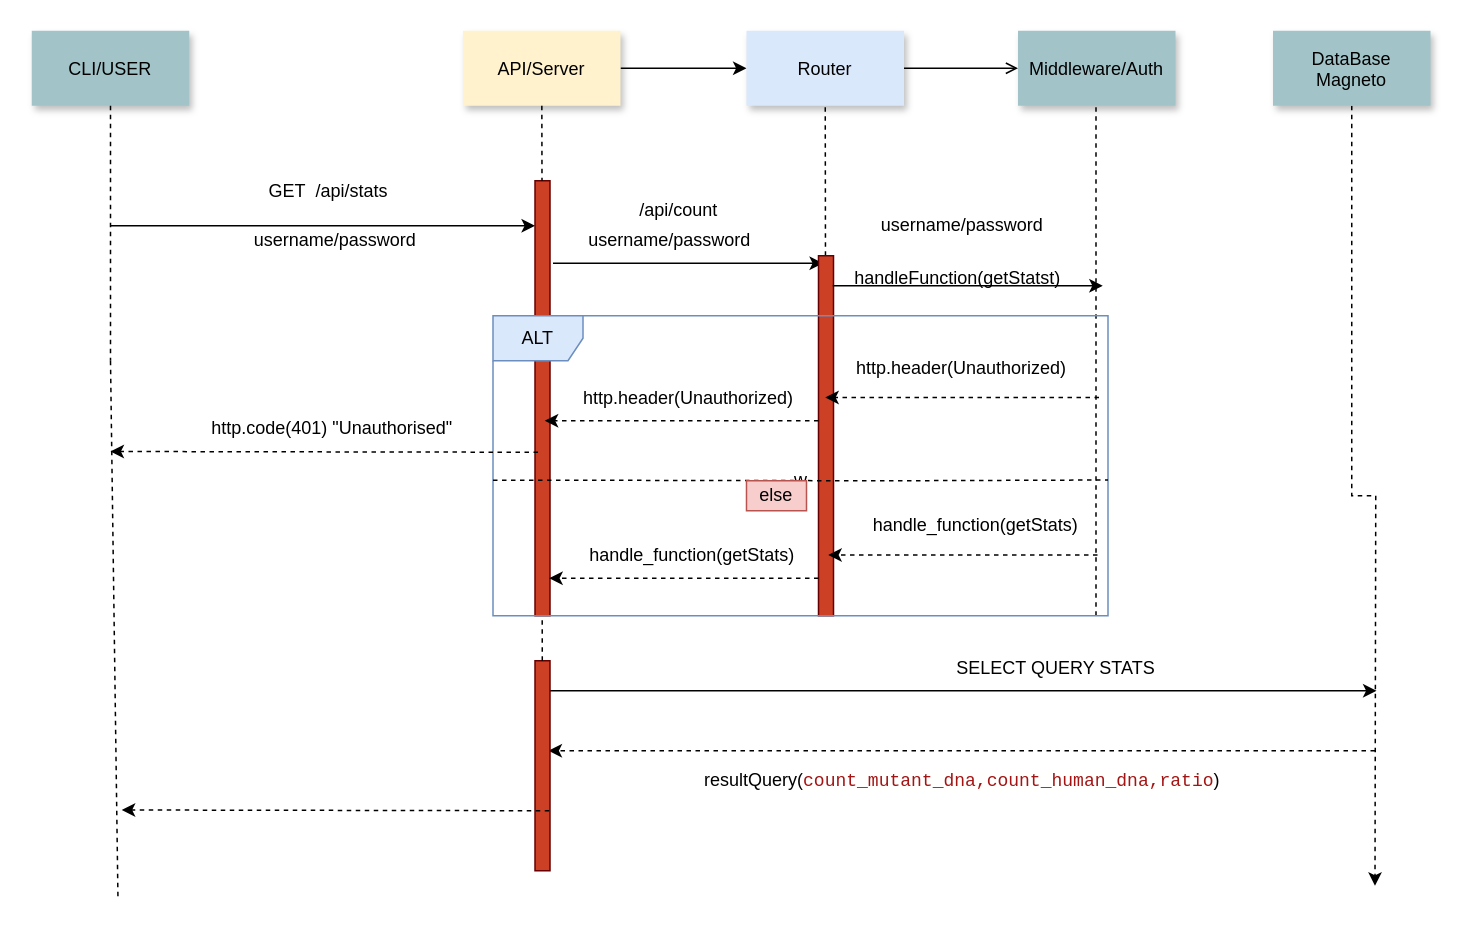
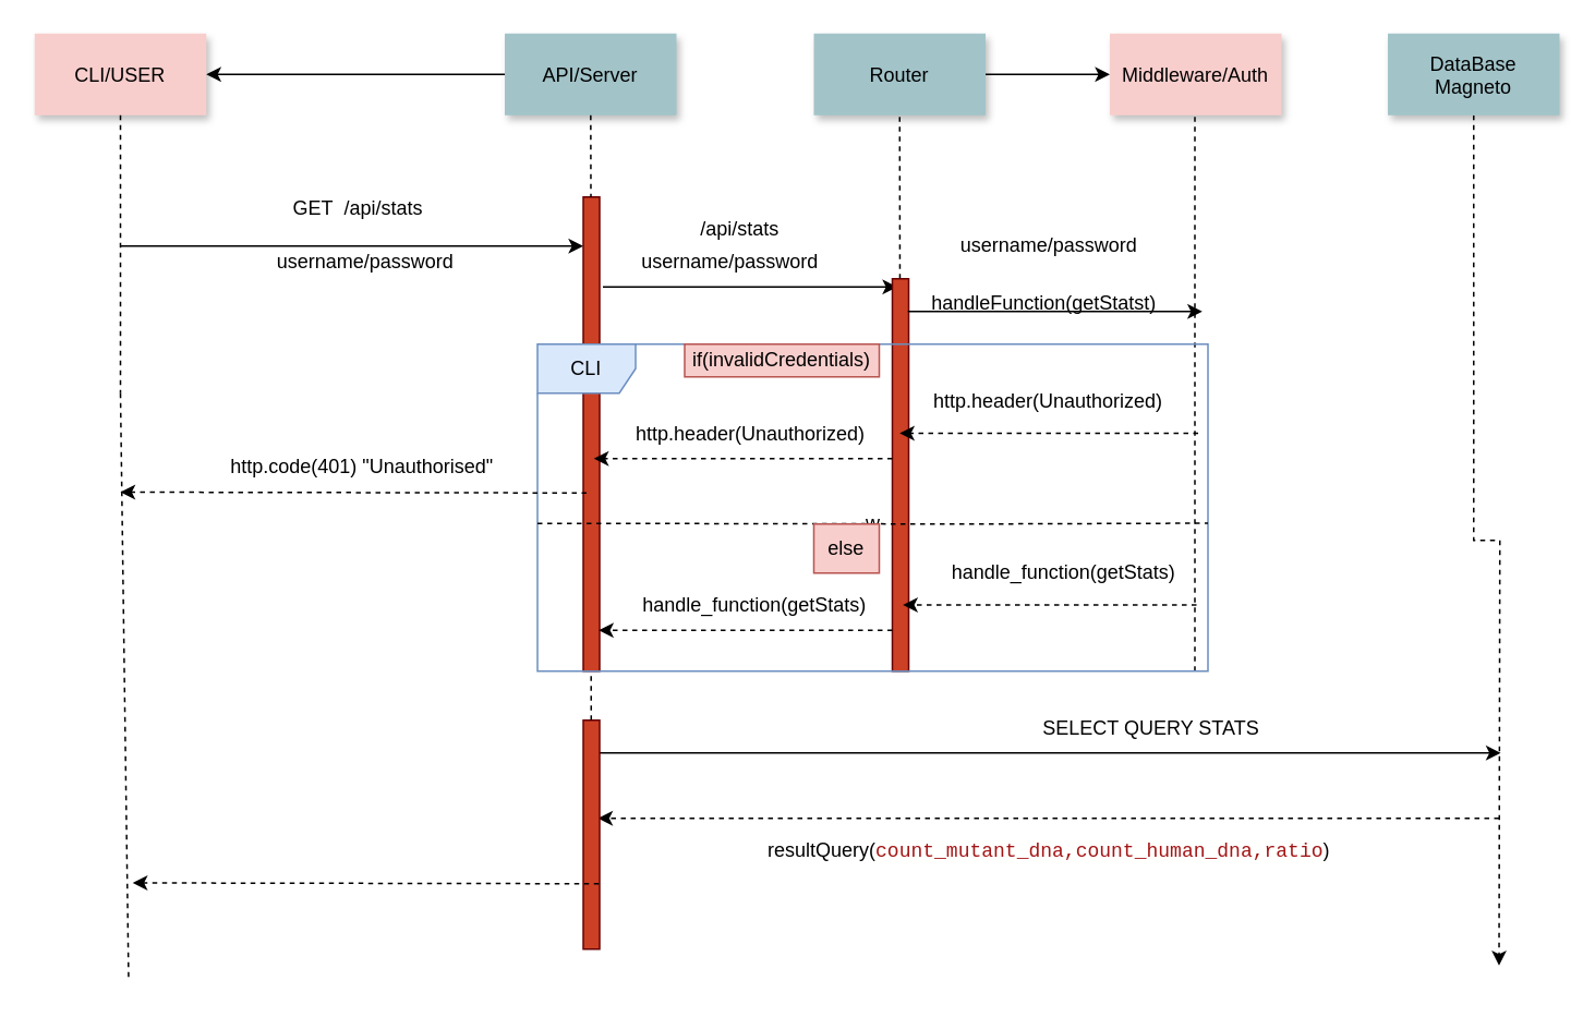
- <mxCell id="2" value="CLI/USER" style="shadow=1;fillColor=#A2C4C9;strokeColor=none" parent="1" vertex="1"><mxGeometry x="20.5" y="20" width="105" height="50" as="geometry" /></mxCell>
+ <mxCell id="2" value="CLI/USER" style="shadow=1;fillColor=#f8cecc;strokeColor=none;" parent="1" vertex="1"><mxGeometry x="20.5" y="20" width="105" height="50" as="geometry" /></mxCell>
- <mxCell id="5" value="API/Server" style="shadow=1;fillColor=#fff2cc;strokeColor=none;" parent="1" vertex="1"><mxGeometry x="308" y="20" width="105" height="50" as="geometry" /></mxCell>
+ <mxCell id="5" value="API/Server" style="shadow=1;fillColor=#A2C4C9;strokeColor=none" parent="1" vertex="1"><mxGeometry x="308" y="20" width="105" height="50" as="geometry" /></mxCell>
- <mxCell id="4" style="edgeStyle=orthogonalEdgeStyle;rounded=0;jumpStyle=none;orthogonalLoop=1;jettySize=auto;html=1;entryX=0;entryY=0.5;entryDx=0;entryDy=0;fontSize=12;" edge="1" parent="1" source="5" target="7"><mxGeometry relative="1" as="geometry" /></mxCell>
+ <mxCell id="4" style="edgeStyle=orthogonalEdgeStyle;rounded=0;jumpStyle=none;orthogonalLoop=1;jettySize=auto;html=1;fontSize=12;" edge="1" parent="1" source="5" target="2"><mxGeometry relative="1" as="geometry" /></mxCell>
- <mxCell id="7" value="Router" style="shadow=1;fillColor=#dae8fc;strokeColor=none;" vertex="1" parent="1"><mxGeometry x="497" y="20" width="105" height="50" as="geometry" /></mxCell>
+ <mxCell id="7" value="Router" style="shadow=1;fillColor=#A2C4C9;strokeColor=none" vertex="1" parent="1"><mxGeometry x="497" y="20" width="105" height="50" as="geometry" /></mxCell>
- <mxCell id="6" value="" style="edgeStyle=orthogonalEdgeStyle;rounded=0;jumpStyle=none;orthogonalLoop=1;jettySize=auto;html=1;fontSize=12;endArrow=open;" edge="1" parent="1" source="7" target="8"><mxGeometry relative="1" as="geometry" /></mxCell>
+ <mxCell id="6" value="" style="edgeStyle=orthogonalEdgeStyle;rounded=0;jumpStyle=none;orthogonalLoop=1;jettySize=auto;html=1;fontSize=12;" edge="1" parent="1" source="7" target="8"><mxGeometry relative="1" as="geometry" /></mxCell>
- <mxCell id="8" value="Middleware/Auth" style="shadow=1;fillColor=#A2C4C9;strokeColor=none" vertex="1" parent="1"><mxGeometry x="678" y="20" width="105" height="50" as="geometry" /></mxCell>
+ <mxCell id="8" value="Middleware/Auth" style="shadow=1;fillColor=#f8cecc;strokeColor=none;" vertex="1" parent="1"><mxGeometry x="678" y="20" width="105" height="50" as="geometry" /></mxCell>
- <mxCell id="23" value="/api/count" style="text;html=1;strokeColor=none;fillColor=none;align=center;verticalAlign=middle;whiteSpace=wrap;rounded=0;fontSize=12;" vertex="1" parent="1"><mxGeometry x="391.5" y="130" width="120" height="20" as="geometry" /></mxCell>
+ <mxCell id="23" value="/api/stats" style="text;html=1;strokeColor=none;fillColor=none;align=center;verticalAlign=middle;whiteSpace=wrap;rounded=0;fontSize=12;" vertex="1" parent="1"><mxGeometry x="391.5" y="130" width="120" height="20" as="geometry" /></mxCell>
+ <mxCell id="30" value="if(invalidCredentials)" style="text;html=1;strokeColor=#b85450;fillColor=#f8cecc;align=center;verticalAlign=middle;whiteSpace=wrap;rounded=0;fontSize=12;" vertex="1" parent="1"><mxGeometry x="418" y="210" width="119" height="20" as="geometry" /></mxCell>
- <mxCell id="24" value="ALT" style="shape=umlFrame;whiteSpace=wrap;html=1;fillColor=#dae8fc;fontSize=12;strokeColor=#6c8ebf;" vertex="1" parent="1"><mxGeometry x="328" y="210" width="410" height="200" as="geometry" /></mxCell>
+ <mxCell id="24" value="CLI" style="shape=umlFrame;whiteSpace=wrap;html=1;fillColor=#dae8fc;fontSize=12;strokeColor=#6c8ebf;" vertex="1" parent="1"><mxGeometry x="328" y="210" width="410" height="200" as="geometry" /></mxCell>
- <mxCell id="31" value="else" style="text;html=1;strokeColor=#b85450;fillColor=#f8cecc;align=center;verticalAlign=middle;whiteSpace=wrap;rounded=0;fontSize=12;" vertex="1" parent="1"><mxGeometry x="497" y="320" width="40" height="20" as="geometry" /></mxCell>
+ <mxCell id="31" value="else" style="text;html=1;strokeColor=#b85450;fillColor=#f8cecc;align=center;verticalAlign=middle;whiteSpace=wrap;rounded=0;fontSize=12;" vertex="1" parent="1"><mxGeometry x="497" y="320" width="40" height="30" as="geometry" /></mxCell>
